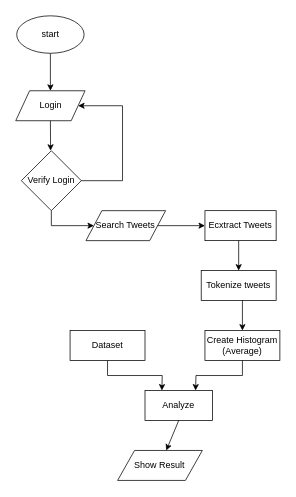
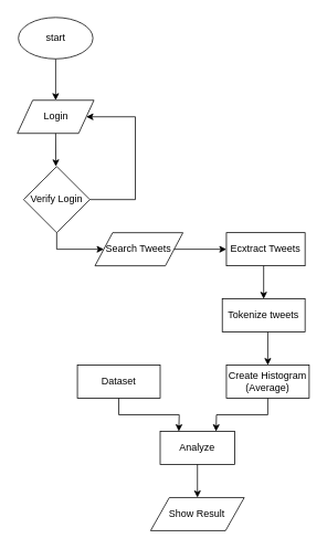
- <mxCell id="13" value="Show Result" style="shape=parallelogram;perimeter=parallelogramPerimeter;whiteSpace=wrap;html=1;" vertex="1" parent="1"><mxGeometry x="156.44" y="600" width="113.12" height="40" as="geometry" /></mxCell>
+ <mxCell id="13" value="Show Result" style="shape=parallelogram;perimeter=parallelogramPerimeter;whiteSpace=wrap;html=1;" vertex="1" parent="1"><mxGeometry x="181.44" y="600" width="113.12" height="40" as="geometry" /></mxCell>
